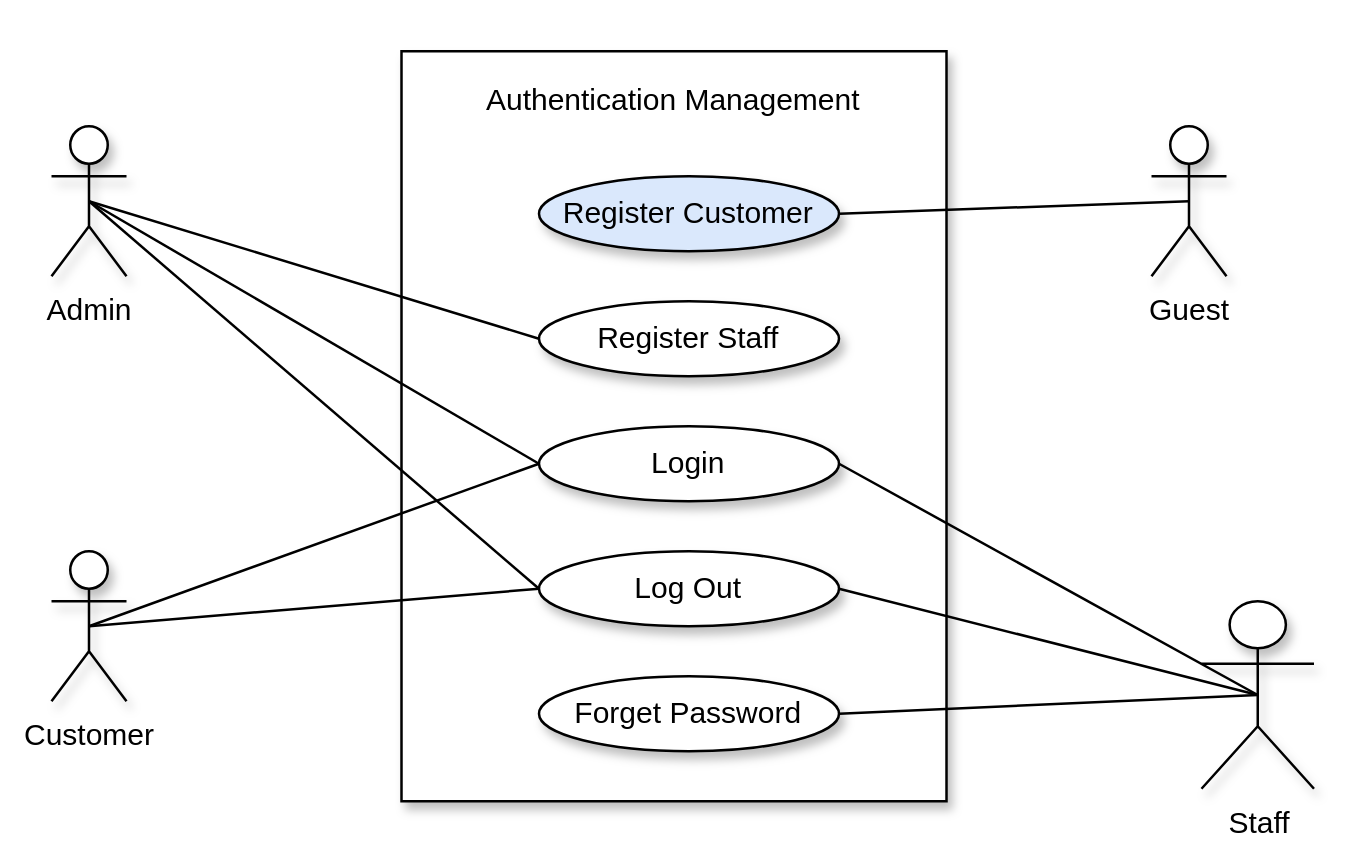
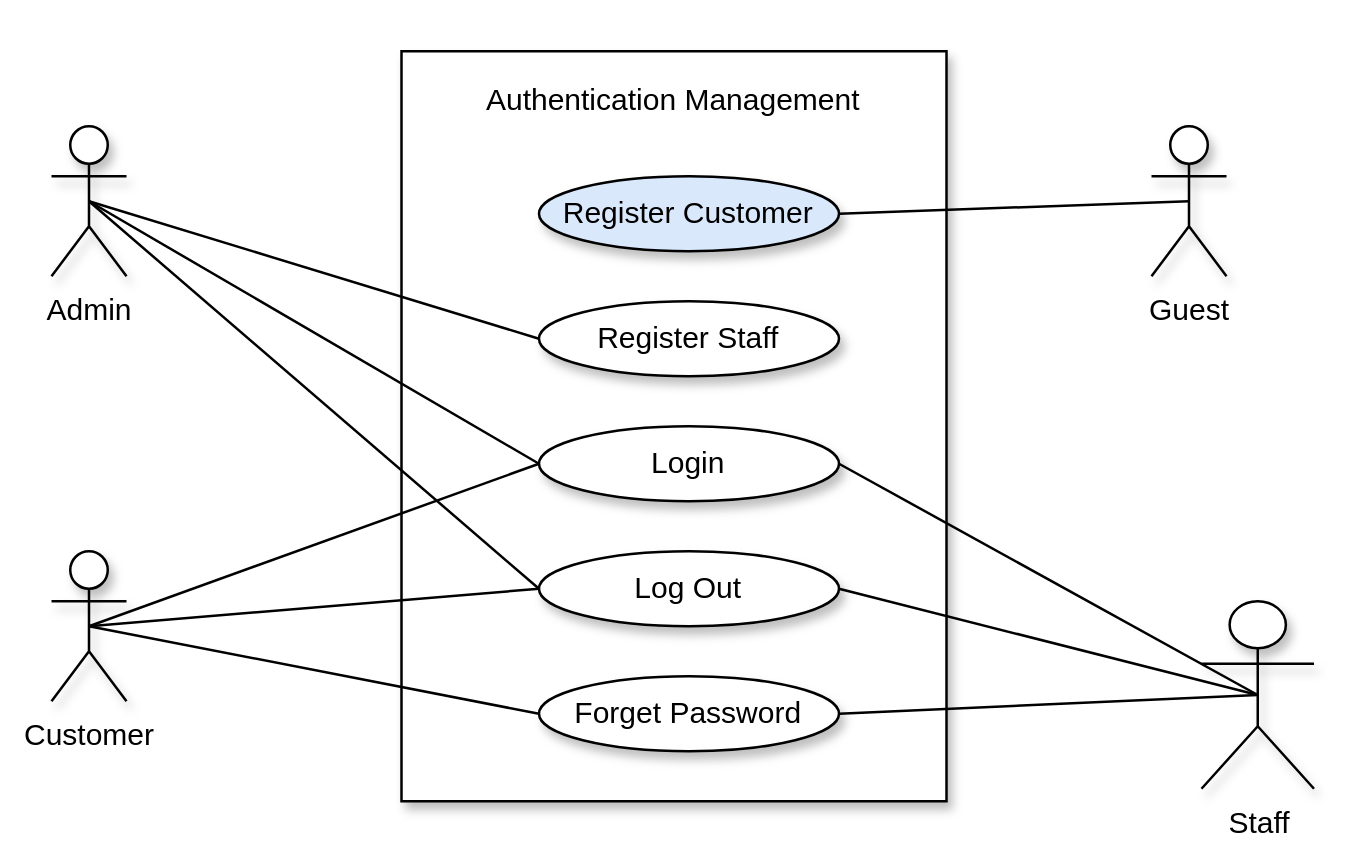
+ <mxCell id="8" style="edgeStyle=none;rounded=0;orthogonalLoop=1;jettySize=auto;html=1;exitX=0.5;exitY=0.5;exitDx=0;exitDy=0;exitPerimeter=0;entryX=0;entryY=0.5;entryDx=0;entryDy=0;endArrow=none;endFill=0;" parent="1" source="11" target="22" edge="1"><mxGeometry relative="1" as="geometry" /></mxCell>
